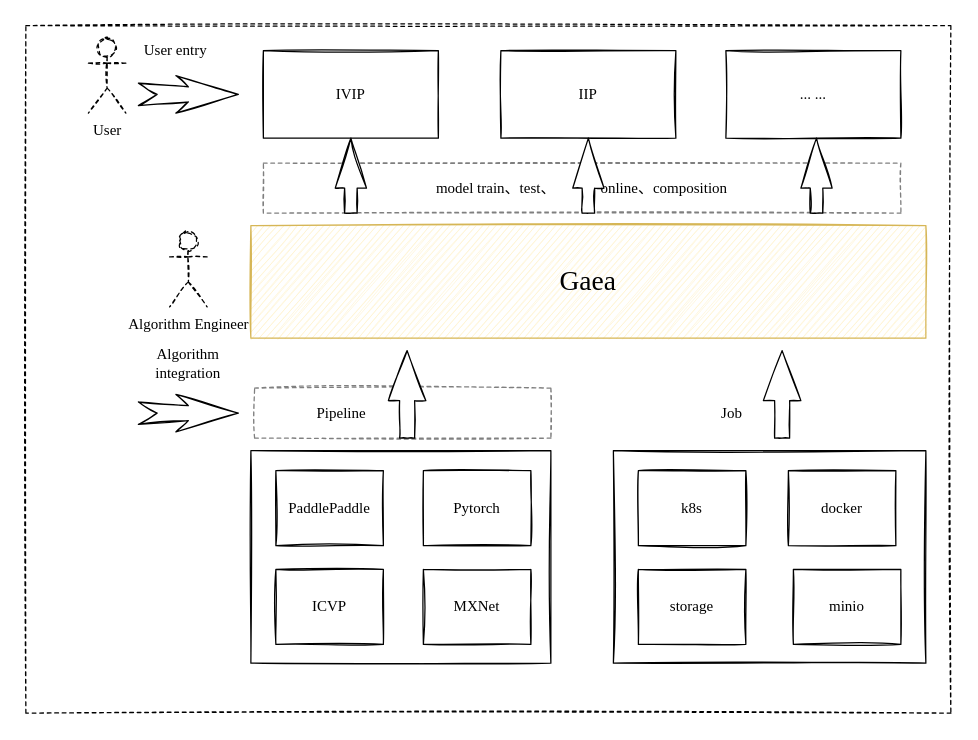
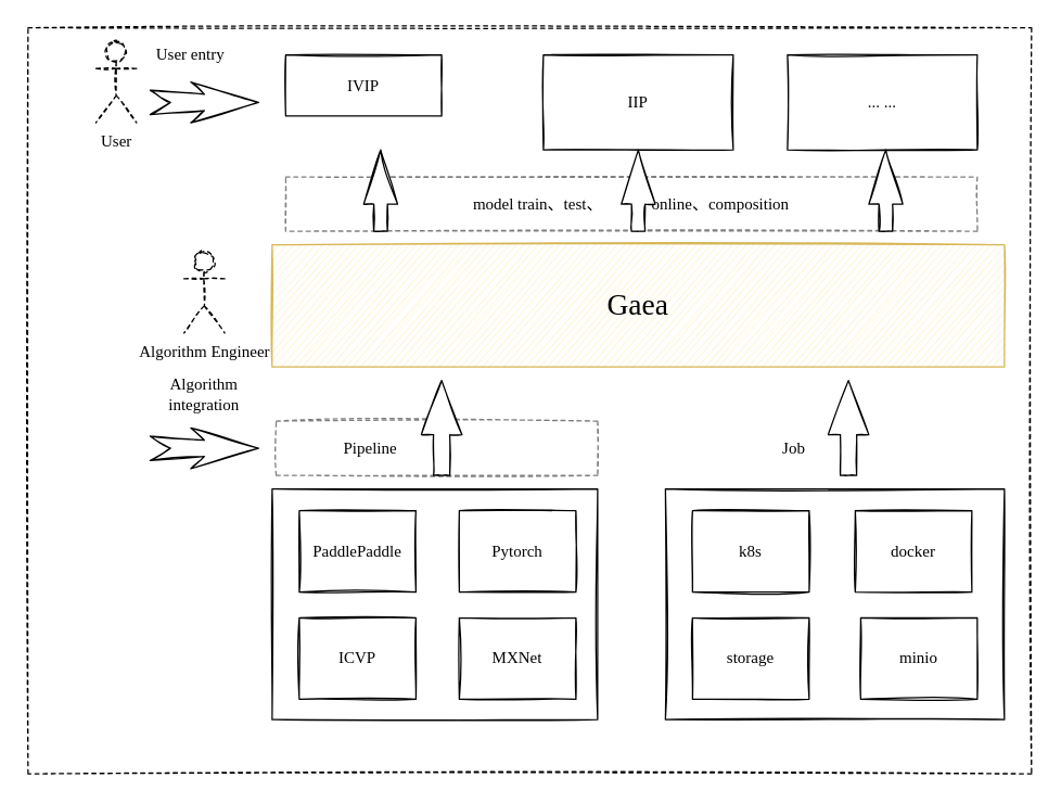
- <mxCell id="4" value="IVIP" style="rounded=0;whiteSpace=wrap;html=1;sketch=1;fontFamily=Comic Sans MS;" vertex="1" parent="1"><mxGeometry x="210" y="40" width="140" height="70" as="geometry" /></mxCell>
+ <mxCell id="4" value="IVIP" style="rounded=0;whiteSpace=wrap;html=1;sketch=1;fontFamily=Comic Sans MS;" vertex="1" parent="1"><mxGeometry x="210" y="40" width="115" height="45" as="geometry" /></mxCell>
